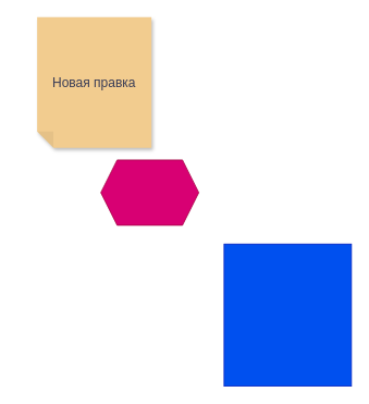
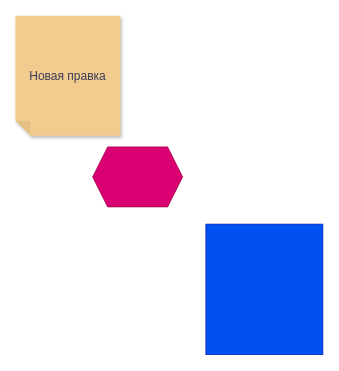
- <mxCell id="3" value="Новая правка" style="shape=note;whiteSpace=wrap;html=1;backgroundOutline=1;fontColor=#393C56;darkOpacity=0.05;fillColor=#F2CC8F;strokeColor=none;fillStyle=solid;direction=west;gradientDirection=north;shadow=1;size=20;pointerEvents=1;fontSize=16;labelBackgroundColor=none;" vertex="1" parent="1"><mxGeometry x="45" y="20" width="140" height="160" as="geometry" /></mxCell>
+ <mxCell id="3" value="Новая правка" style="shape=note;whiteSpace=wrap;html=1;backgroundOutline=1;fontColor=#393C56;darkOpacity=0.05;fillColor=#F2CC8F;strokeColor=none;fillStyle=solid;direction=west;gradientDirection=north;shadow=1;size=20;pointerEvents=1;fontSize=16;labelBackgroundColor=none;" vertex="1" parent="1"><mxGeometry x="20" y="20" width="140" height="160" as="geometry" /></mxCell>
